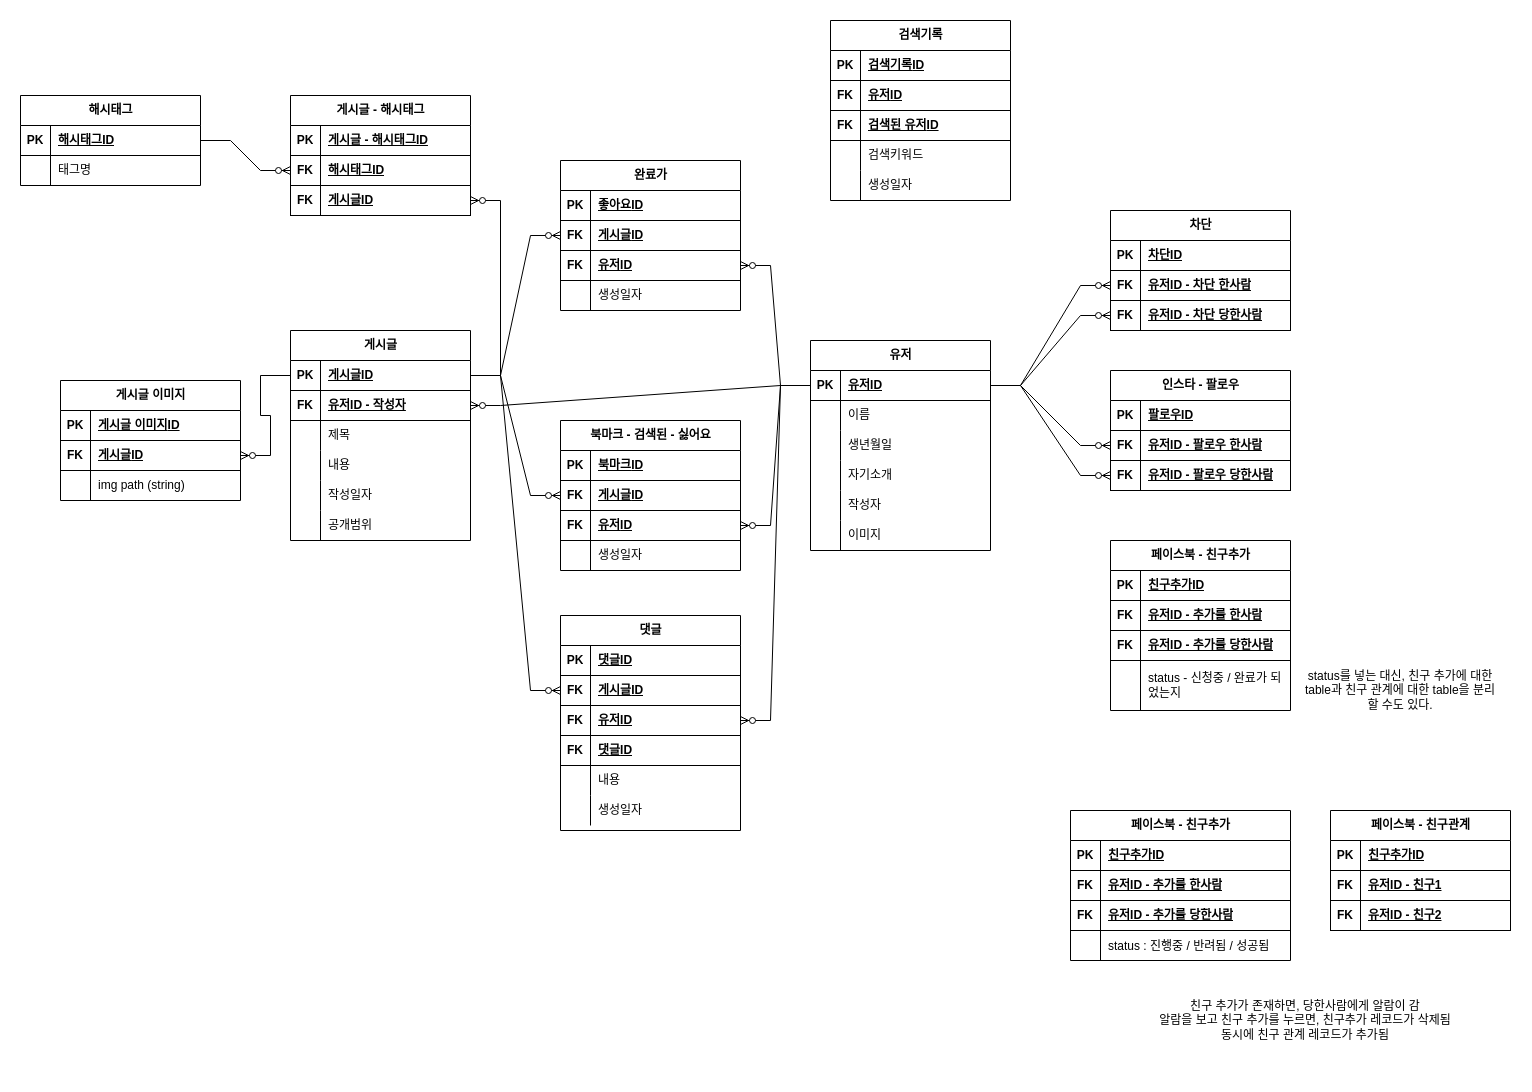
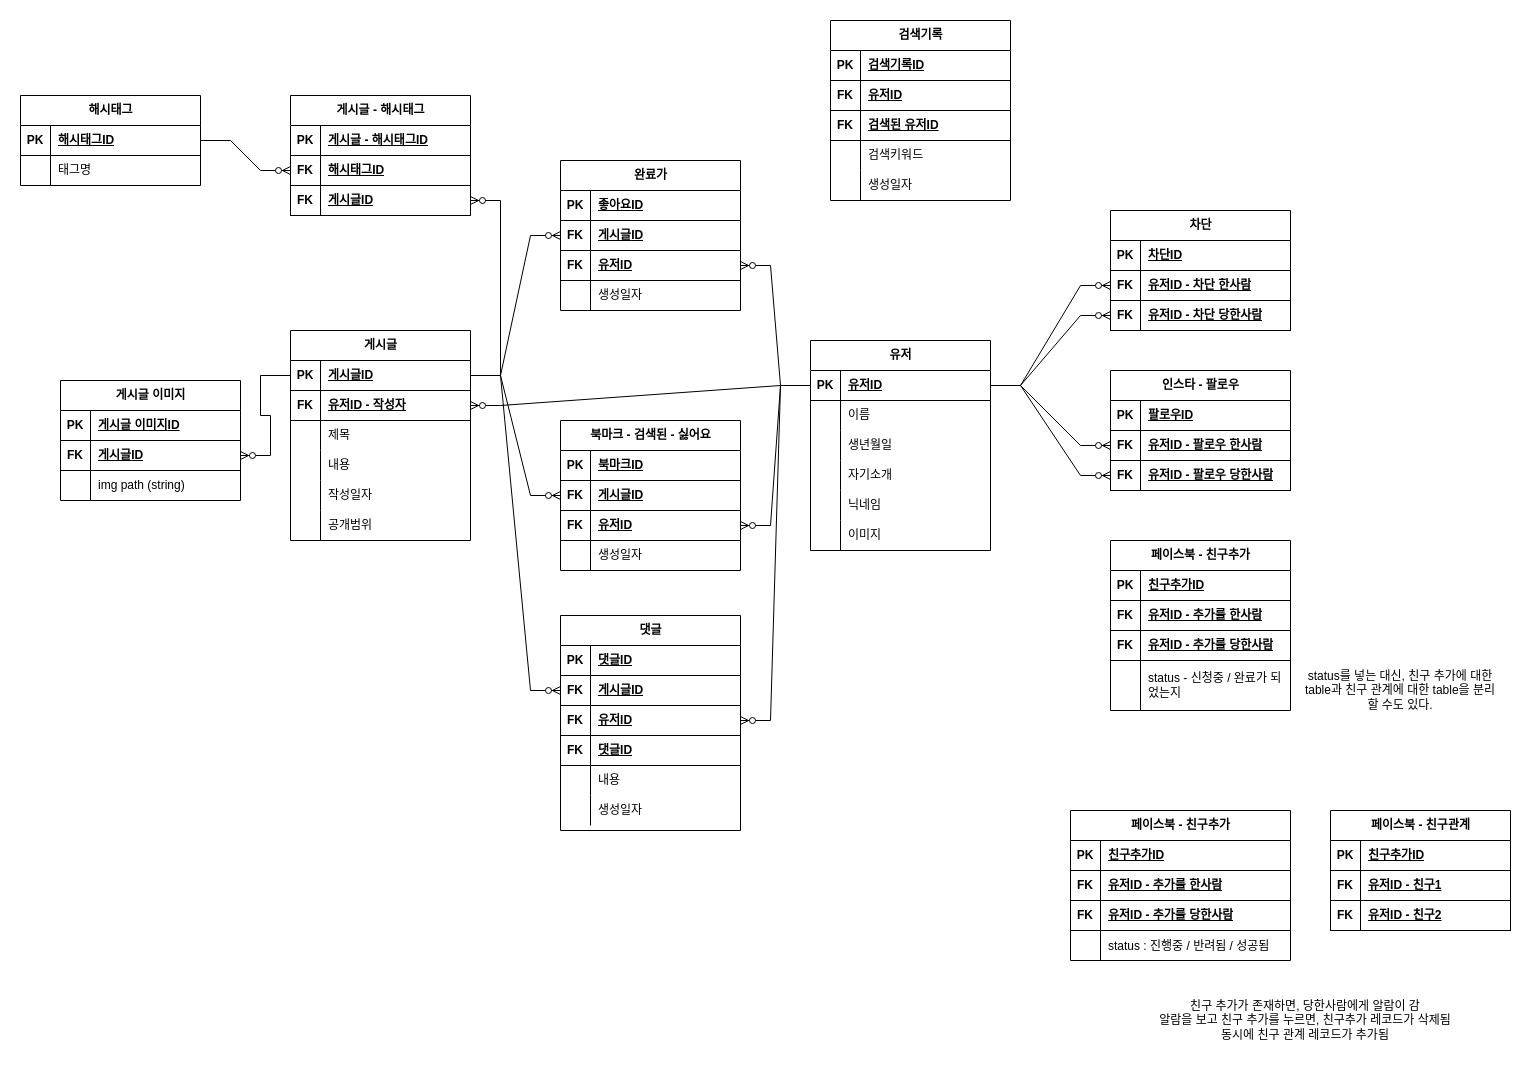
- <mxCell id="17" value="작성자" style="shape=partialRectangle;connectable=0;fillColor=none;top=0;left=0;bottom=0;right=0;align=left;spacingLeft=6;overflow=hidden;whiteSpace=wrap;html=1;" vertex="1" parent="15"><mxGeometry x="30" width="150" height="30" as="geometry"><mxRectangle width="150" height="30" as="alternateBounds" /></mxGeometry></mxCell>
+ <mxCell id="17" value="닉네임" style="shape=partialRectangle;connectable=0;fillColor=none;top=0;left=0;bottom=0;right=0;align=left;spacingLeft=6;overflow=hidden;whiteSpace=wrap;html=1;" vertex="1" parent="15"><mxGeometry x="30" width="150" height="30" as="geometry"><mxRectangle width="150" height="30" as="alternateBounds" /></mxGeometry></mxCell>
